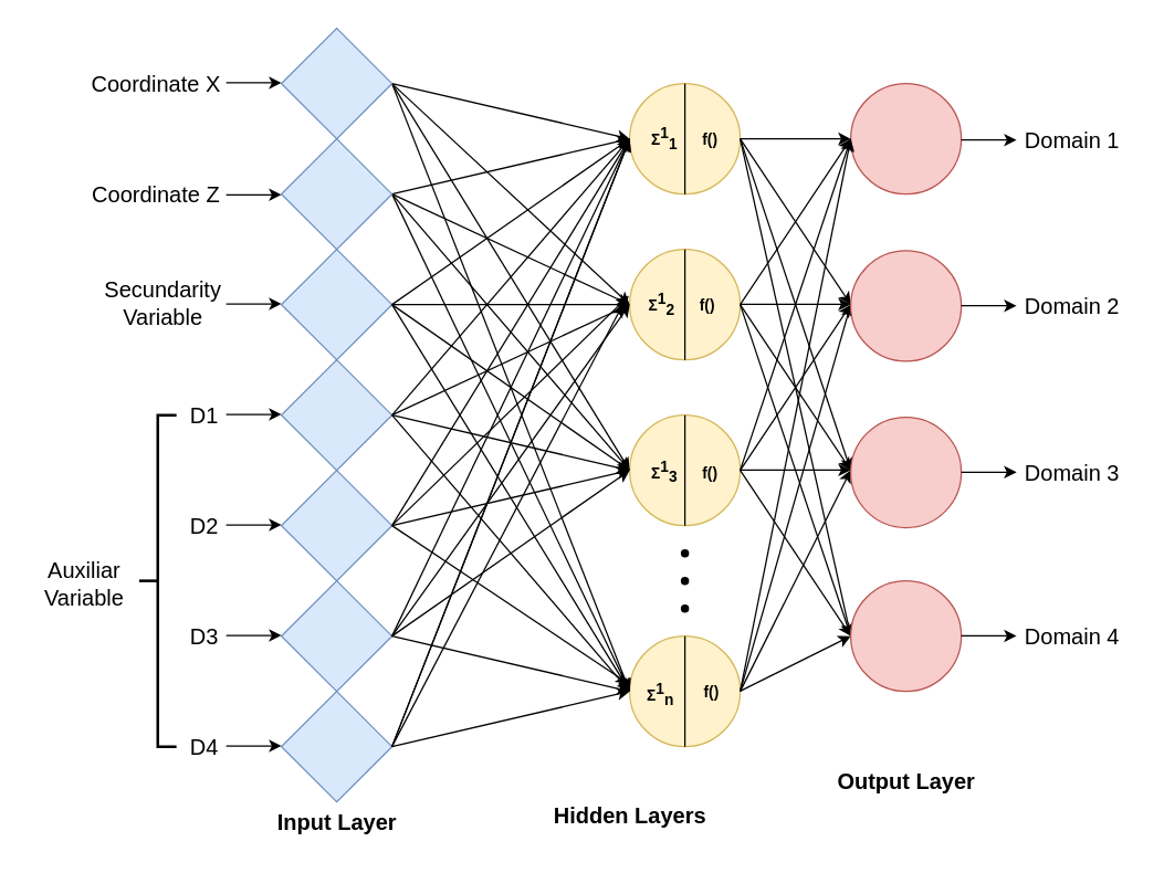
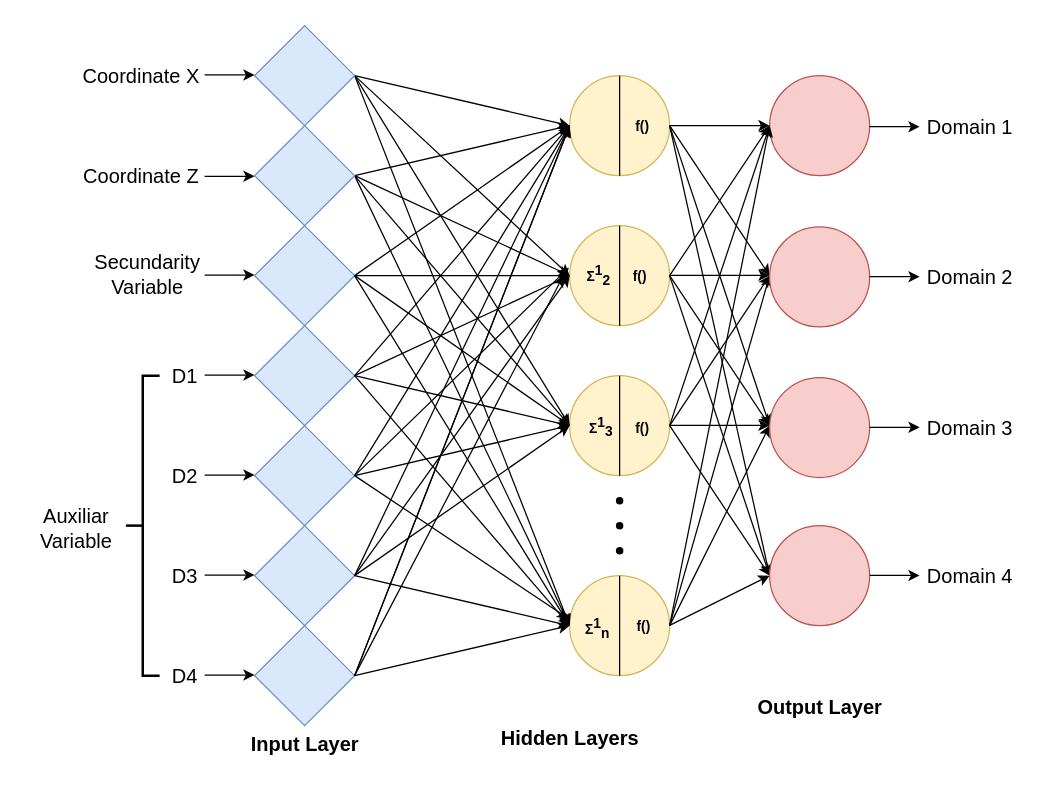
- <mxCell id="47" value="&lt;font style=&quot;font-size: 11px;&quot;&gt;&lt;b style=&quot;font-size: 11px;&quot;&gt;&lt;span style=&quot;font-size: 11px;&quot;&gt;Σ&lt;sup style=&quot;font-size: 11px;&quot;&gt;1&lt;/sup&gt;&lt;/span&gt;&lt;span style=&quot;font-size: 11px;&quot;&gt;&lt;sub style=&quot;font-size: 11px;&quot;&gt;1&lt;/sub&gt;&lt;/span&gt;&lt;/b&gt;&lt;/font&gt;" style="text;html=1;align=center;verticalAlign=middle;resizable=0;points=[];autosize=1;strokeColor=none;fillColor=none;fontSize=11;" parent="1" vertex="1"><mxGeometry x="461" y="83.5" width="37" height="33" as="geometry" /></mxCell>
